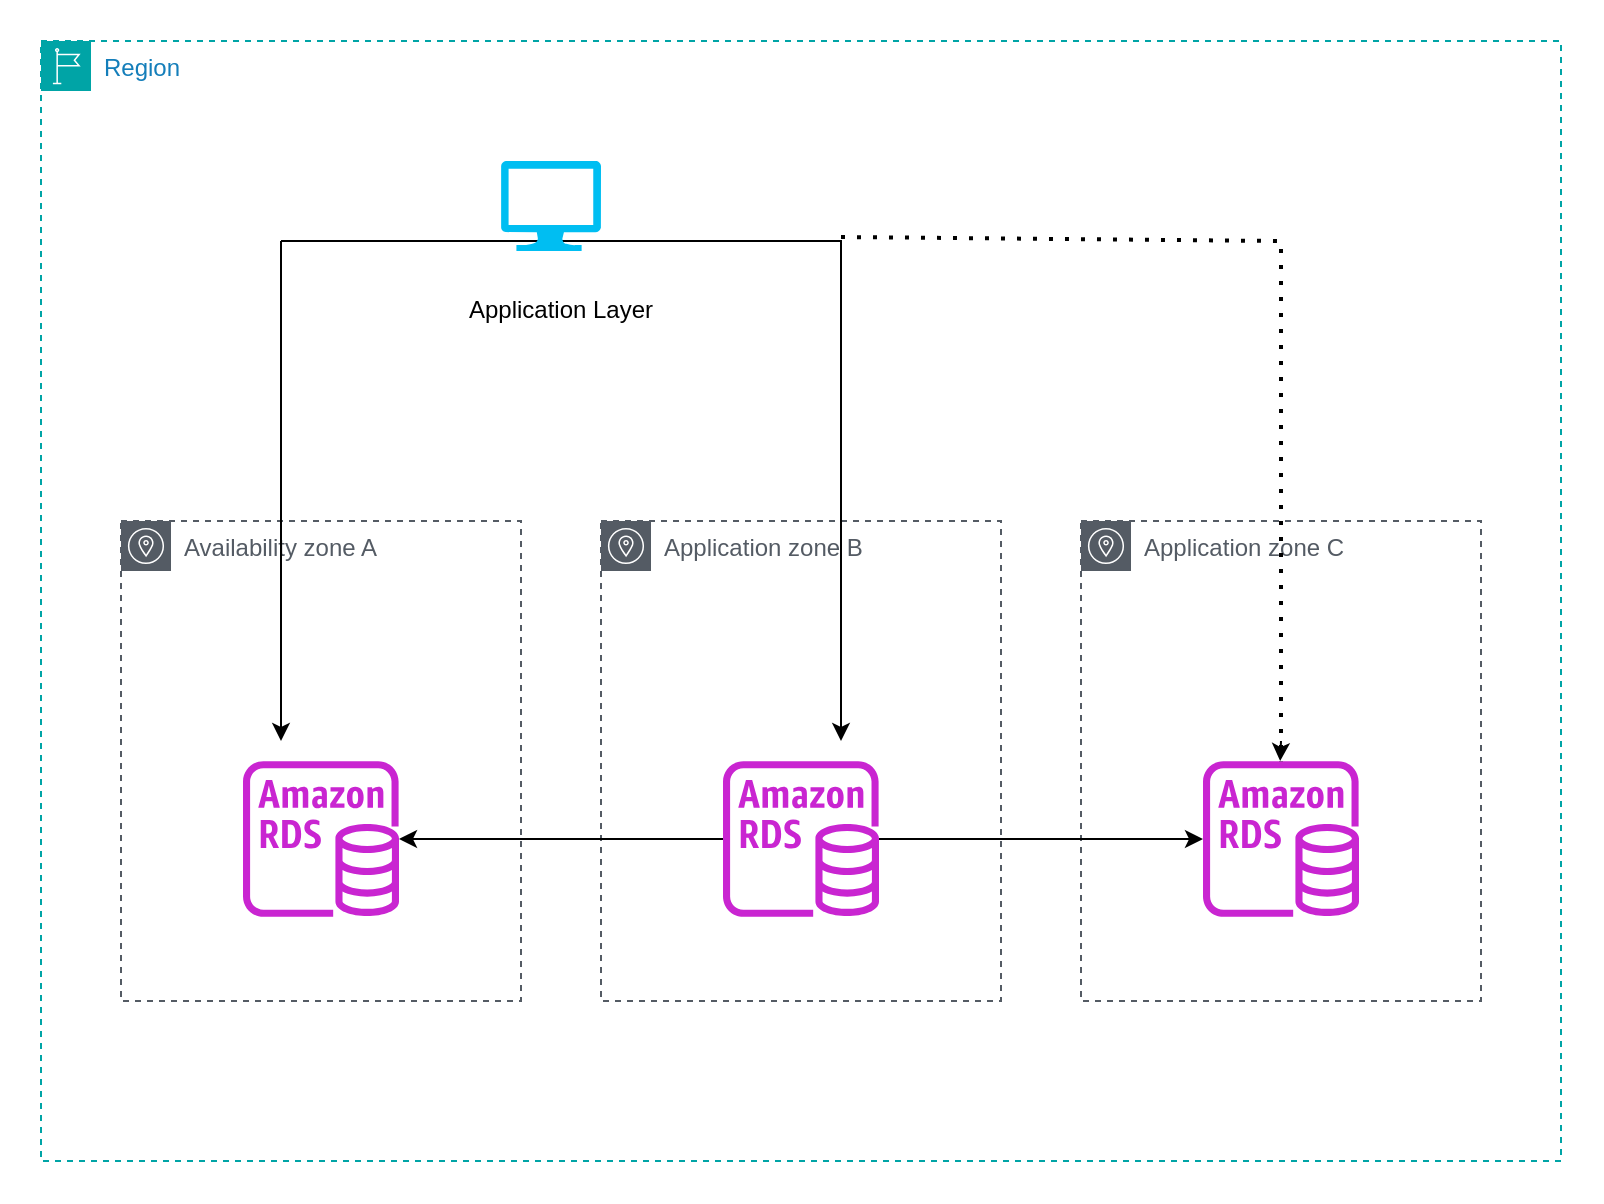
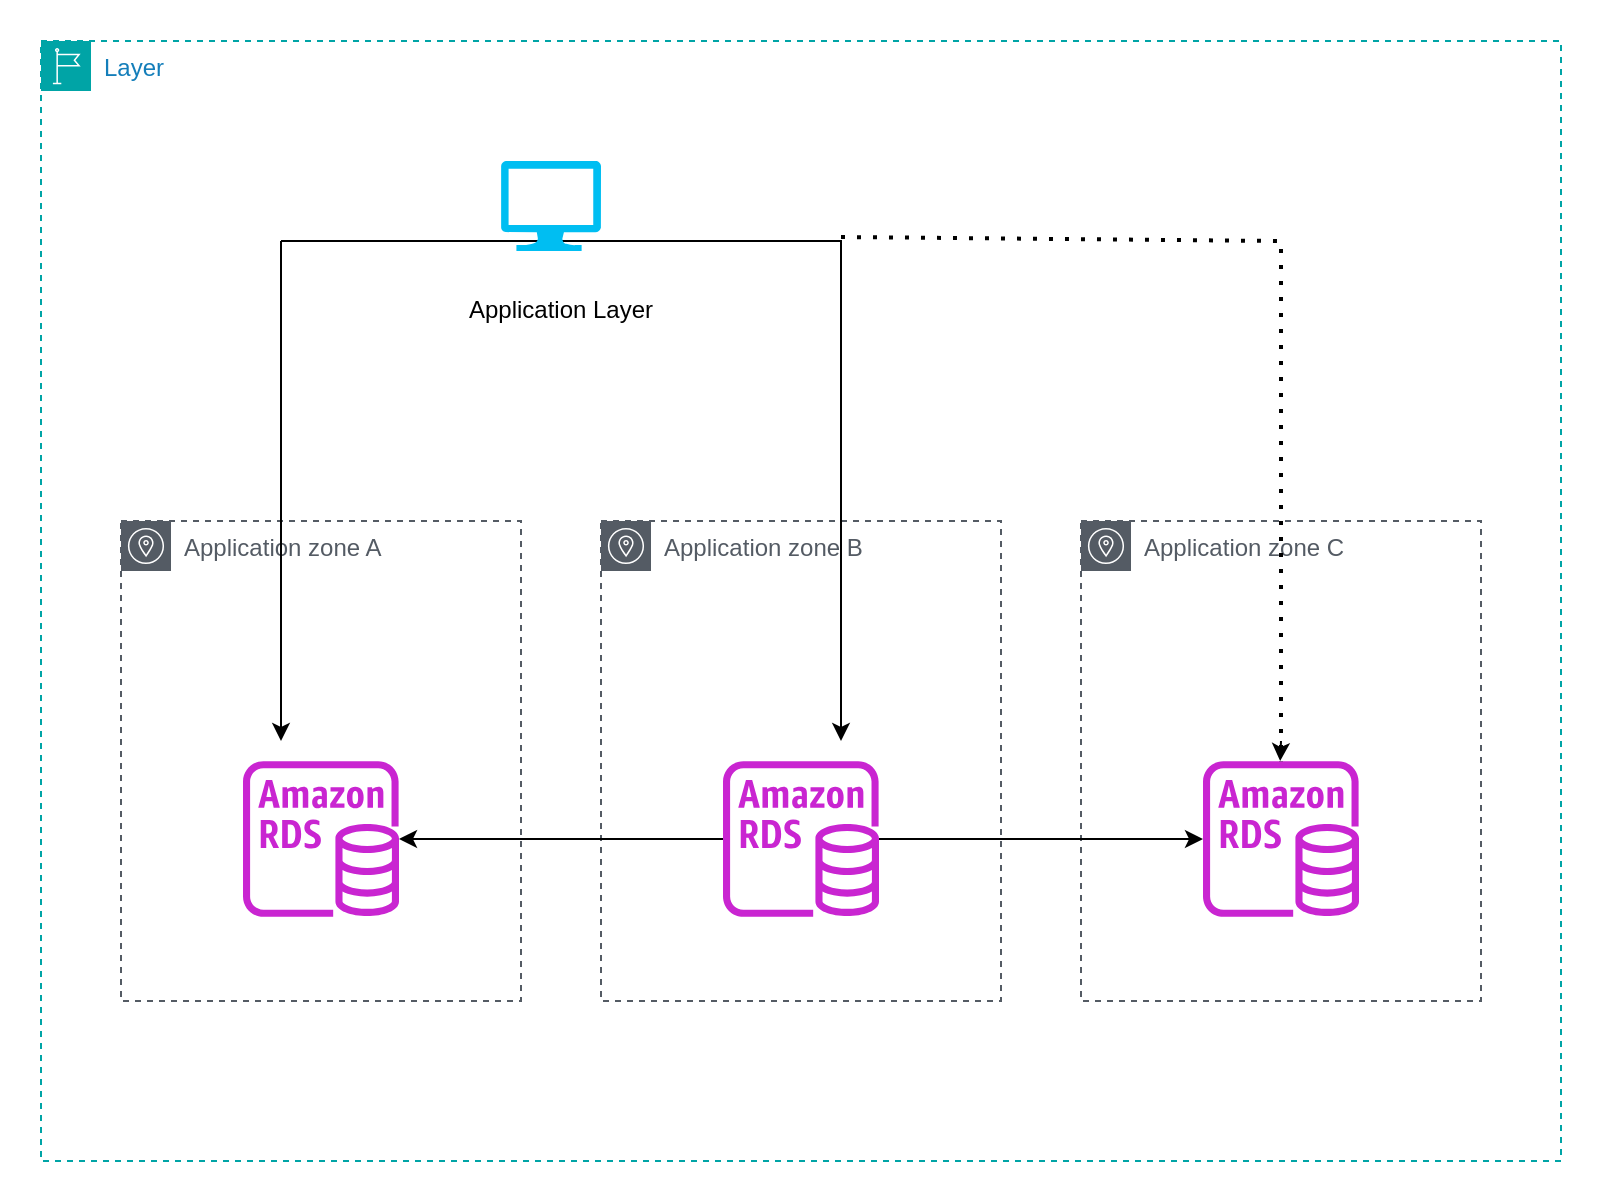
- <mxCell id="2" value="Region" style="points=[[0,0],[0.25,0],[0.5,0],[0.75,0],[1,0],[1,0.25],[1,0.5],[1,0.75],[1,1],[0.75,1],[0.5,1],[0.25,1],[0,1],[0,0.75],[0,0.5],[0,0.25]];outlineConnect=0;gradientColor=none;html=1;whiteSpace=wrap;fontSize=12;fontStyle=0;container=1;pointerEvents=0;collapsible=0;recursiveResize=0;shape=mxgraph.aws4.group;grIcon=mxgraph.aws4.group_region;strokeColor=#00A4A6;fillColor=none;verticalAlign=top;align=left;spacingLeft=30;fontColor=#147EBA;dashed=1;" vertex="1" parent="1"><mxGeometry x="20" y="20" width="760" height="560" as="geometry" /></mxCell>
+ <mxCell id="2" value="Layer" style="points=[[0,0],[0.25,0],[0.5,0],[0.75,0],[1,0],[1,0.25],[1,0.5],[1,0.75],[1,1],[0.75,1],[0.5,1],[0.25,1],[0,1],[0,0.75],[0,0.5],[0,0.25]];outlineConnect=0;gradientColor=none;html=1;whiteSpace=wrap;fontSize=12;fontStyle=0;container=1;pointerEvents=0;collapsible=0;recursiveResize=0;shape=mxgraph.aws4.group;grIcon=mxgraph.aws4.group_region;strokeColor=#00A4A6;fillColor=none;verticalAlign=top;align=left;spacingLeft=30;fontColor=#147EBA;dashed=1;" vertex="1" parent="1"><mxGeometry x="20" y="20" width="760" height="560" as="geometry" /></mxCell>
- <mxCell id="3" value="Availability zone A" style="sketch=0;outlineConnect=0;gradientColor=none;html=1;whiteSpace=wrap;fontSize=12;fontStyle=0;shape=mxgraph.aws4.group;grIcon=mxgraph.aws4.group_availability_zone;strokeColor=#545B64;fillColor=none;verticalAlign=top;align=left;spacingLeft=30;fontColor=#545B64;dashed=1;" vertex="1" parent="2"><mxGeometry x="40" y="240" width="200" height="240" as="geometry" /></mxCell>
+ <mxCell id="3" value="Application zone A" style="sketch=0;outlineConnect=0;gradientColor=none;html=1;whiteSpace=wrap;fontSize=12;fontStyle=0;shape=mxgraph.aws4.group;grIcon=mxgraph.aws4.group_availability_zone;strokeColor=#545B64;fillColor=none;verticalAlign=top;align=left;spacingLeft=30;fontColor=#545B64;dashed=1;" vertex="1" parent="2"><mxGeometry x="40" y="240" width="200" height="240" as="geometry" /></mxCell>
